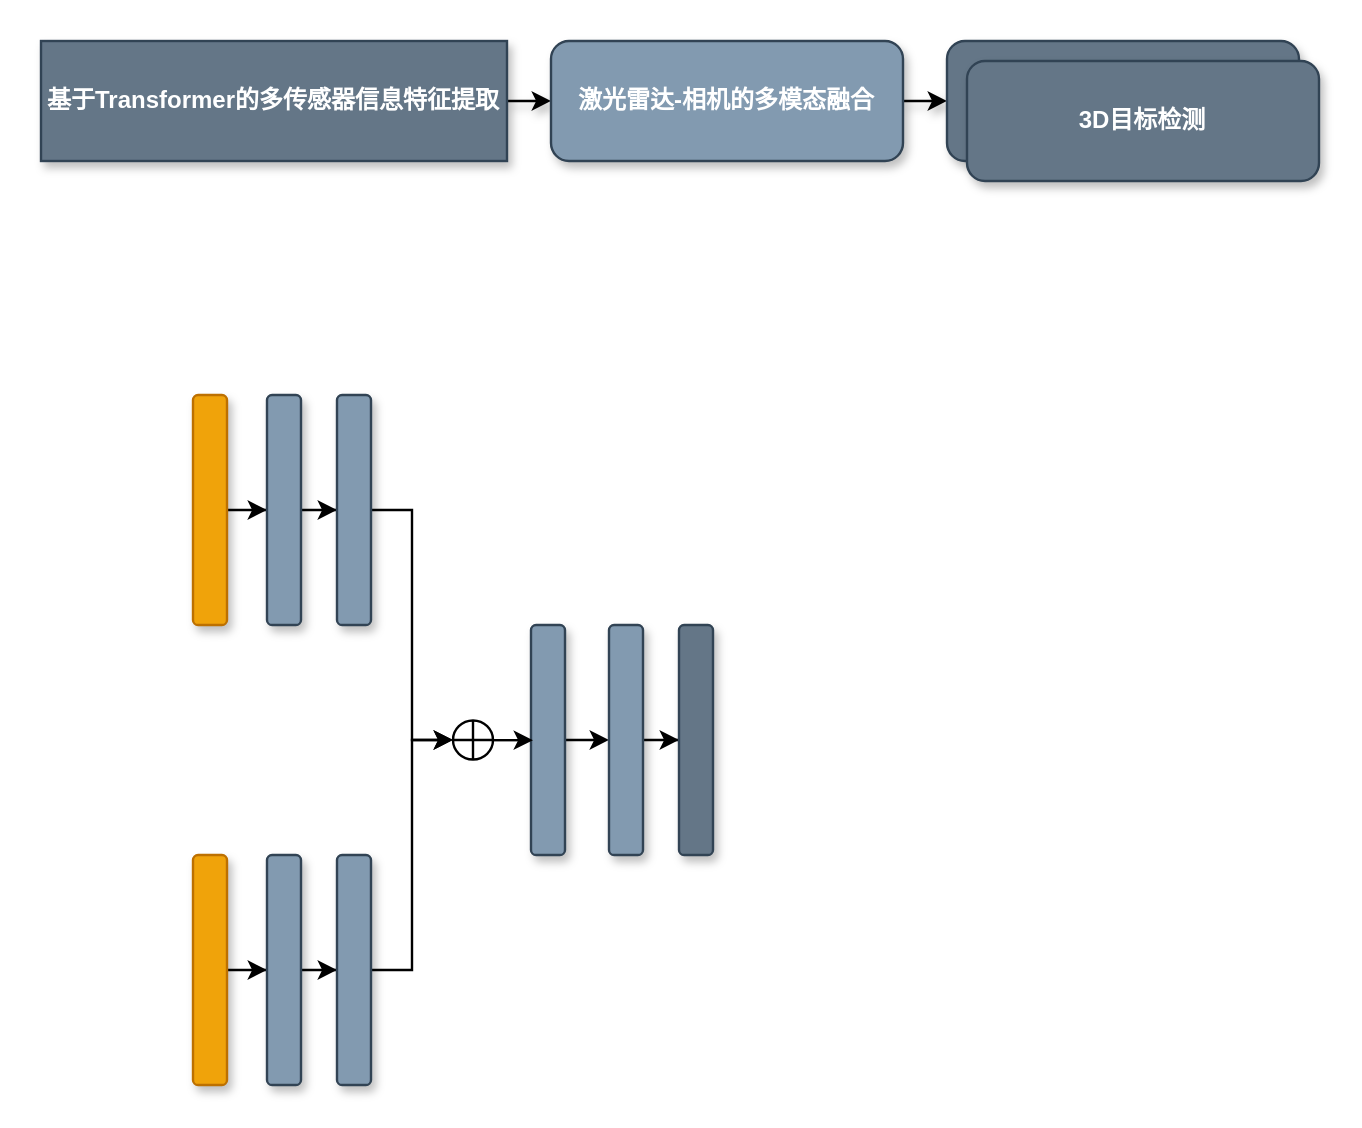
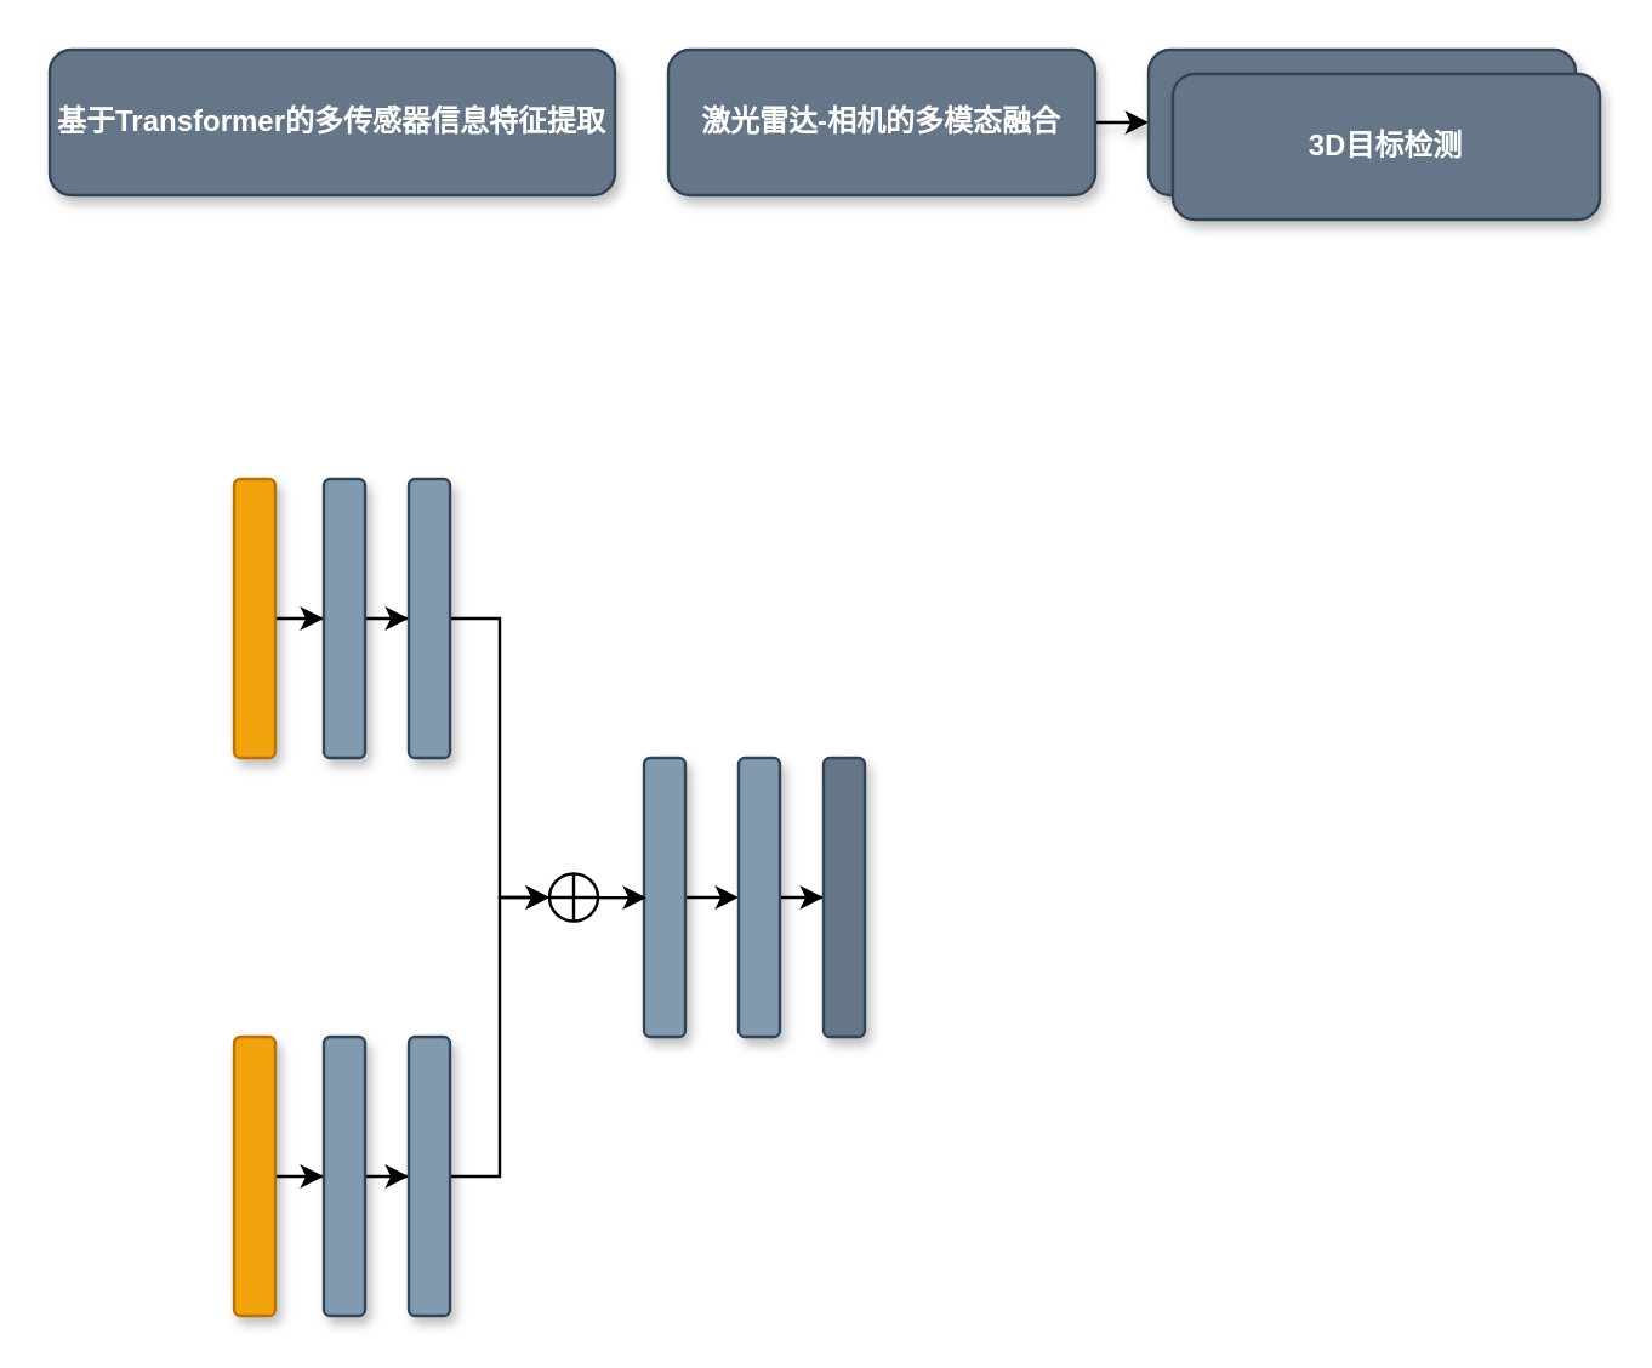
- <mxCell id="3" value="&lt;p class=&quot;MsoNormal&quot;&gt;&lt;span&gt;&lt;font face=&quot;等线&quot;&gt;基于&lt;/font&gt;Transformer&lt;font face=&quot;等线&quot;&gt;的多传感器信息特征提取&lt;/font&gt;&lt;/span&gt;&lt;/p&gt;" style="whiteSpace=wrap;html=1;fillColor=#647687;strokeColor=#314354;fontColor=#ffffff;shadow=1;fontStyle=1;strokeWidth=1.2;rounded=0;" parent="1" vertex="1"><mxGeometry x="20" y="20" width="233" height="60" as="geometry" /></mxCell>
+ <mxCell id="3" value="&lt;p class=&quot;MsoNormal&quot;&gt;&lt;span&gt;&lt;font face=&quot;等线&quot;&gt;基于&lt;/font&gt;Transformer&lt;font face=&quot;等线&quot;&gt;的多传感器信息特征提取&lt;/font&gt;&lt;/span&gt;&lt;/p&gt;" style="rounded=1;whiteSpace=wrap;html=1;fillColor=#647687;strokeColor=#314354;fontColor=#ffffff;shadow=1;fontStyle=1;strokeWidth=1.2;" parent="1" vertex="1"><mxGeometry x="20" y="20" width="233" height="60" as="geometry" /></mxCell>
- <mxCell id="2" style="edgeStyle=orthogonalEdgeStyle;rounded=0;orthogonalLoop=1;jettySize=auto;html=1;entryX=0;entryY=0.5;entryDx=0;entryDy=0;shadow=1;fontStyle=1;strokeWidth=1.2;" parent="1" source="3" target="5" edge="1"><mxGeometry relative="1" as="geometry" /></mxCell>
- <mxCell id="5" value="&lt;p class=&quot;MsoNormal&quot;&gt;&lt;font face=&quot;等线&quot;&gt;激光雷达&lt;/font&gt;-&lt;font face=&quot;等线&quot;&gt;相机的多模态融合&lt;/font&gt;&lt;/p&gt;" style="rounded=1;whiteSpace=wrap;html=1;fillColor=#829ab0;strokeColor=#314354;fontColor=#ffffff;shadow=1;fontStyle=1;strokeWidth=1.2;" parent="1" vertex="1"><mxGeometry x="275" y="20" width="176" height="60" as="geometry" /></mxCell>
+ <mxCell id="5" value="&lt;p class=&quot;MsoNormal&quot;&gt;&lt;font face=&quot;等线&quot;&gt;激光雷达&lt;/font&gt;-&lt;font face=&quot;等线&quot;&gt;相机的多模态融合&lt;/font&gt;&lt;/p&gt;" style="rounded=1;whiteSpace=wrap;html=1;fillColor=#647687;strokeColor=#314354;fontColor=#ffffff;shadow=1;fontStyle=1;strokeWidth=1.2;" parent="1" vertex="1"><mxGeometry x="275" y="20" width="176" height="60" as="geometry" /></mxCell>
